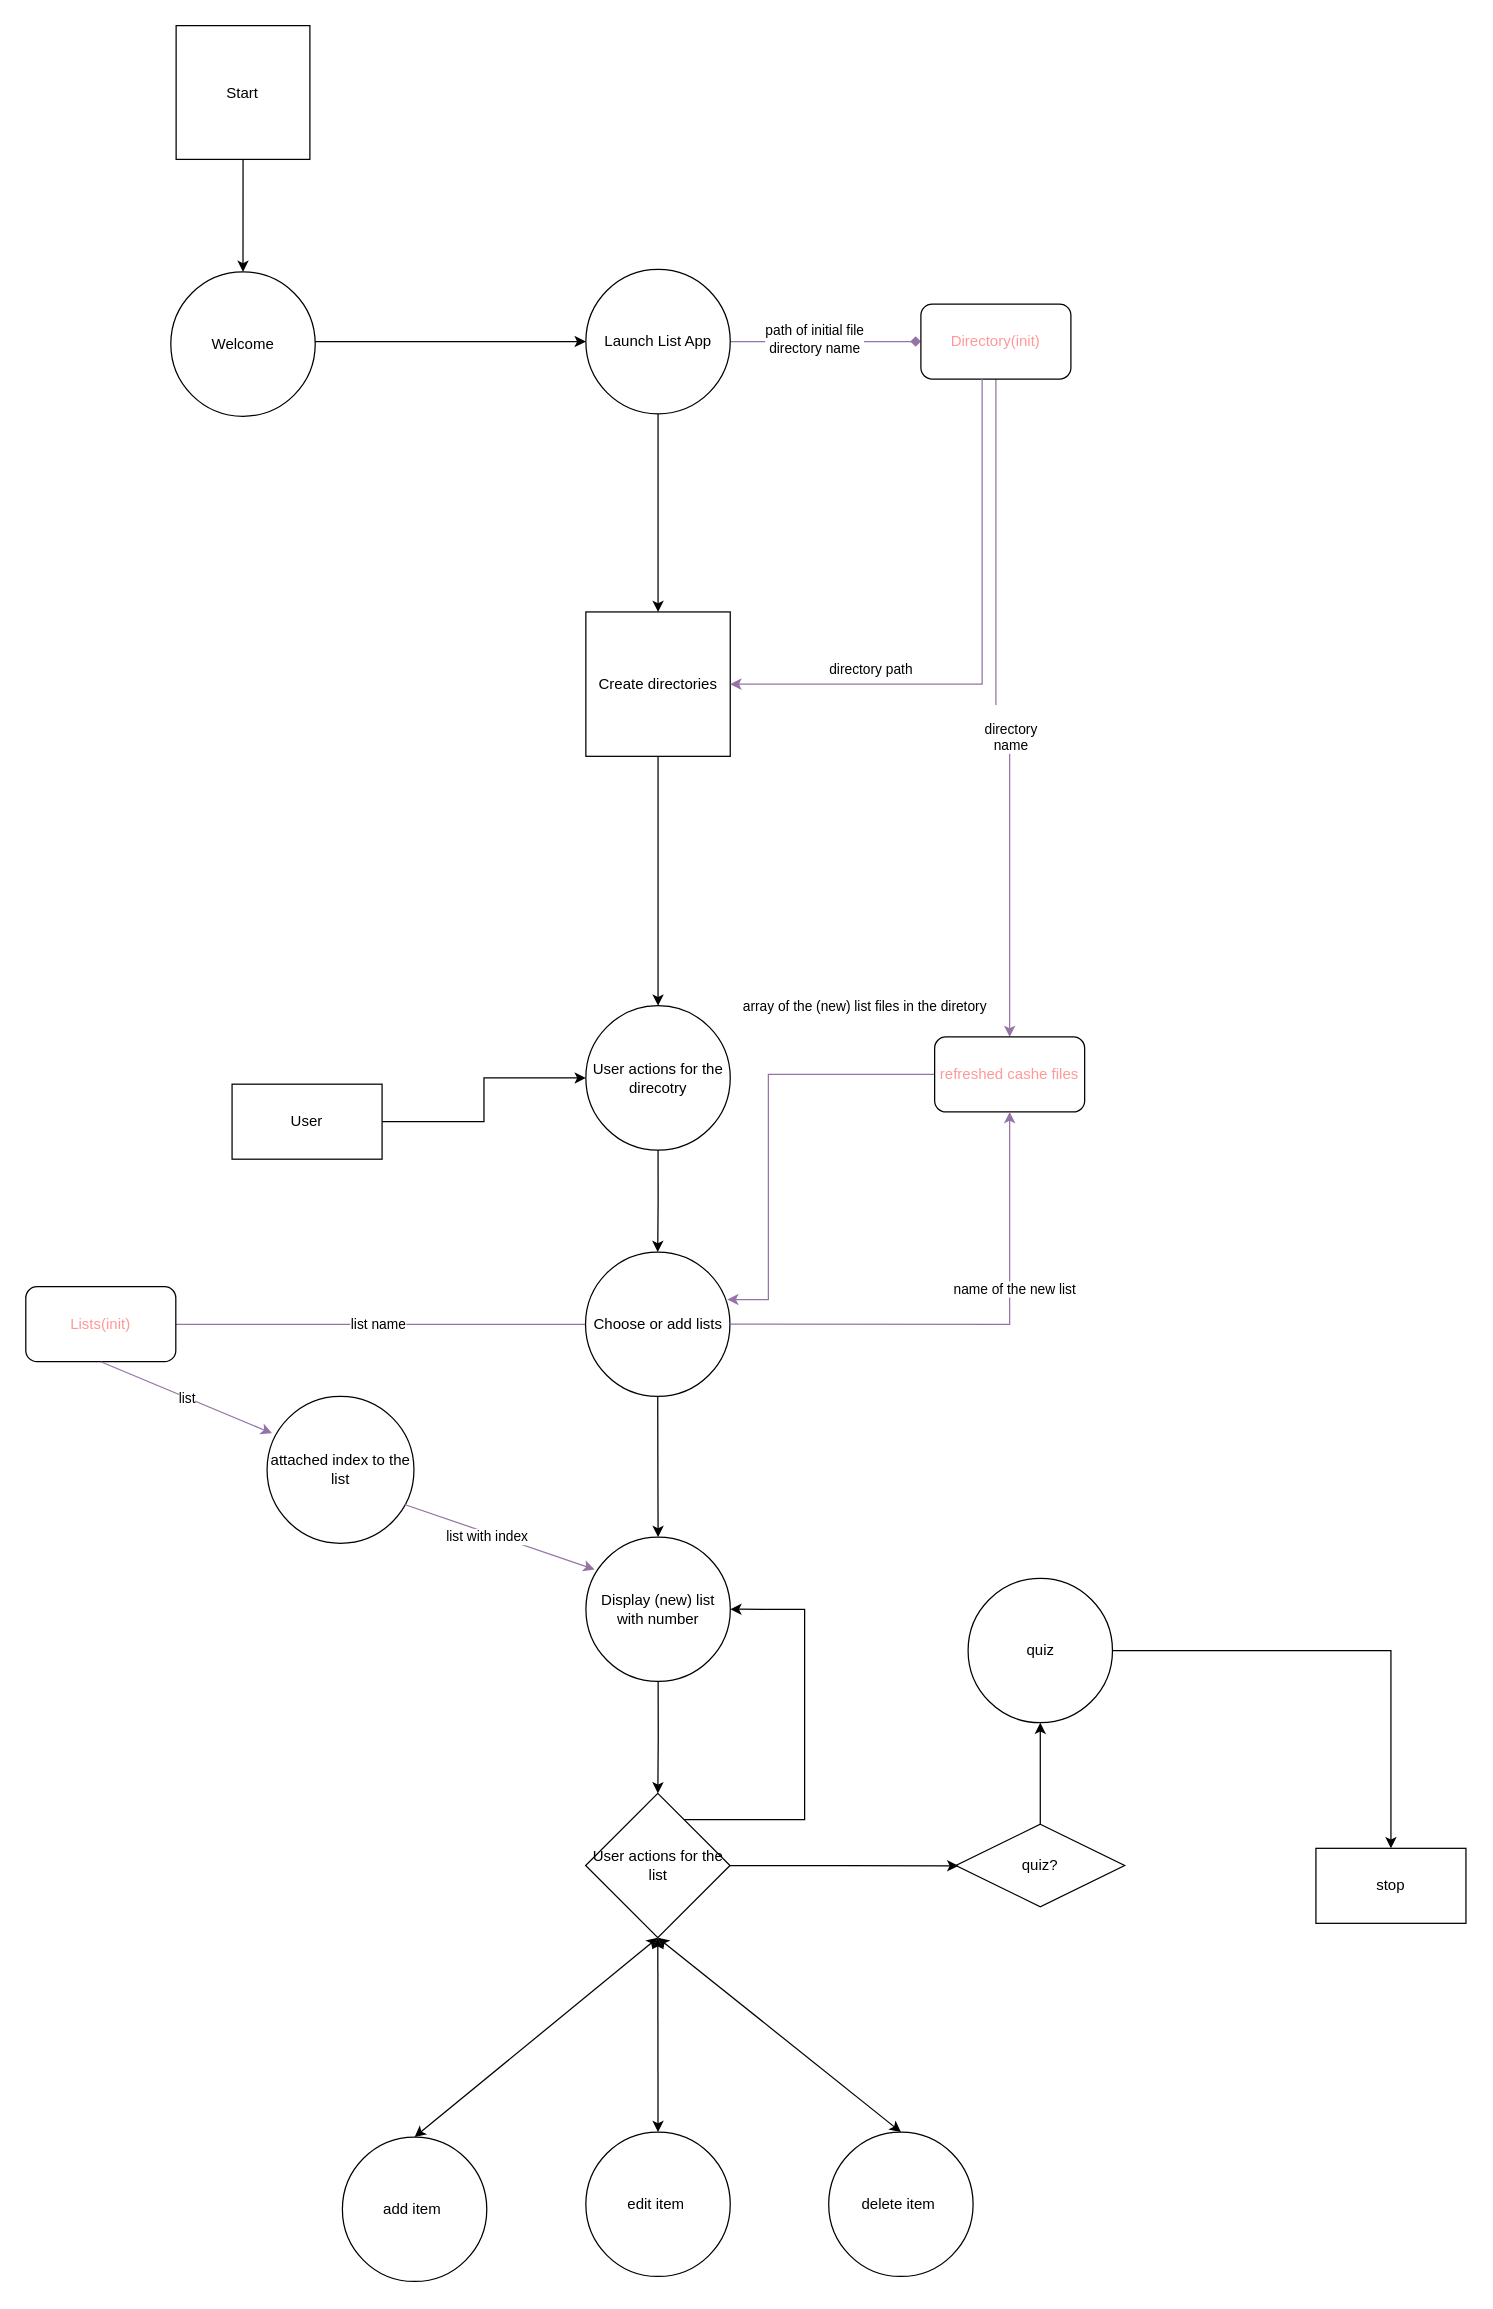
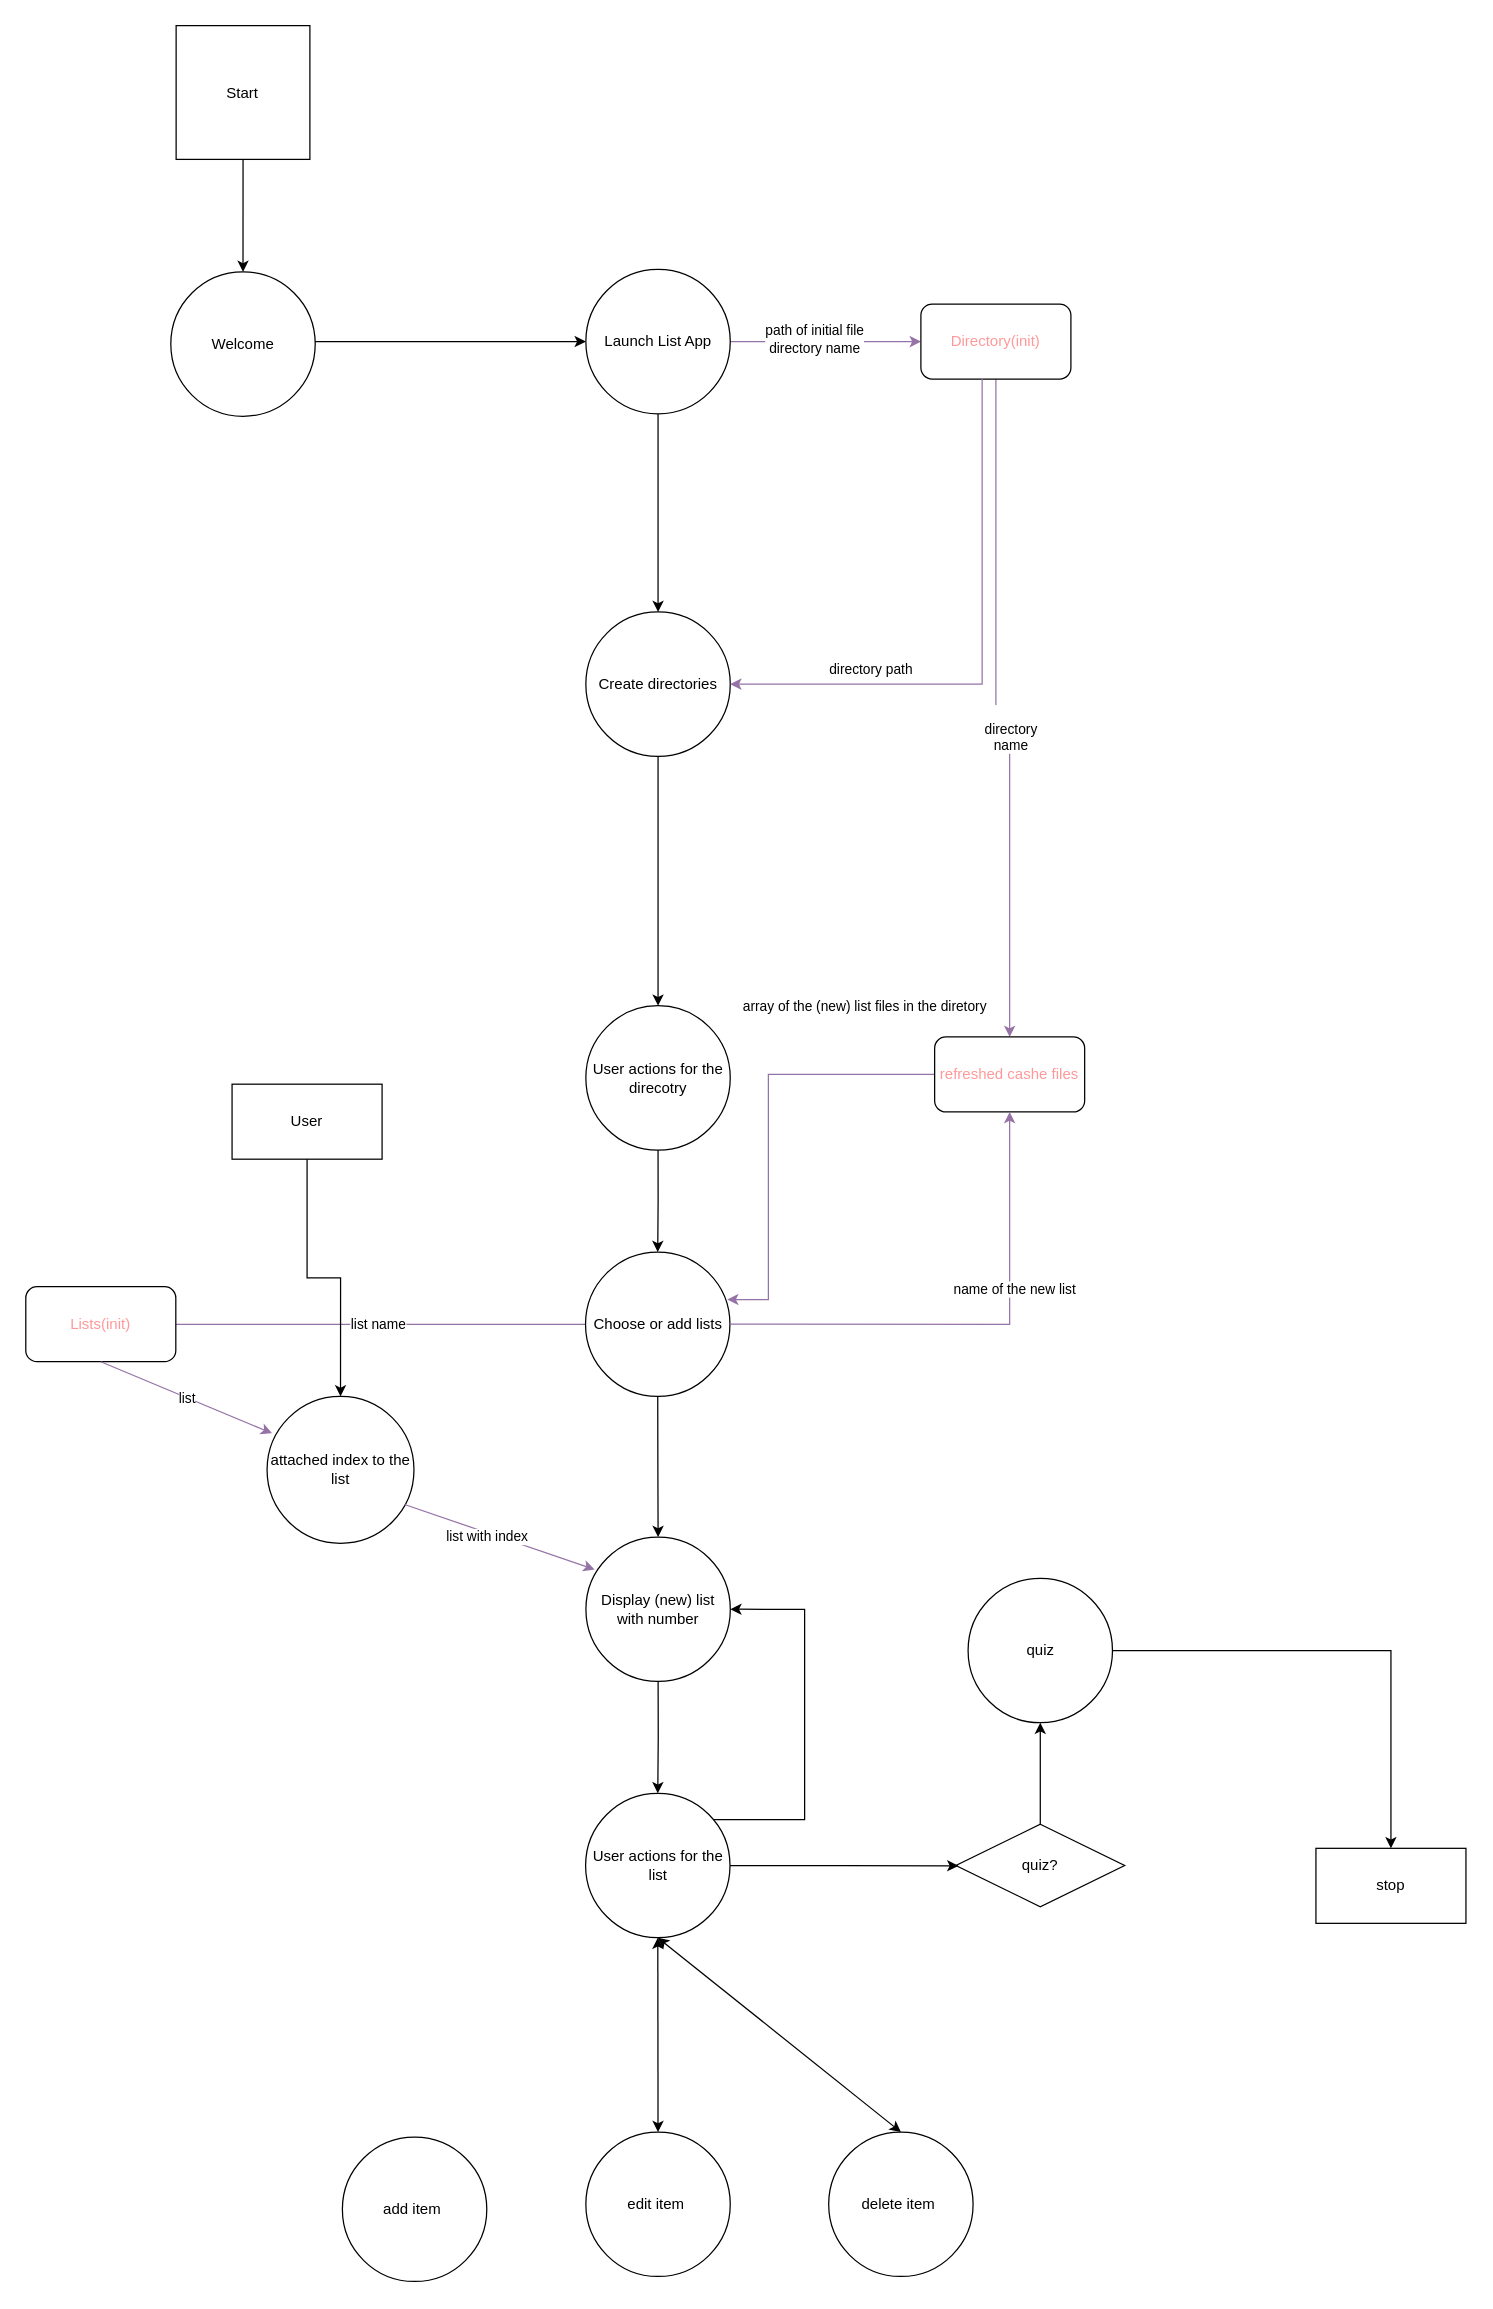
- <mxCell id="6" value="" style="edgeStyle=orthogonalEdgeStyle;rounded=0;orthogonalLoop=1;jettySize=auto;html=1;entryX=0;entryY=0.5;entryDx=0;entryDy=0;fillColor=#e1d5e7;strokeColor=#9673a6;endArrow=diamond;" parent="1" source="9" target="12" edge="1"><mxGeometry relative="1" as="geometry"><mxPoint x="663.5" y="272.75" as="targetPoint" /></mxGeometry></mxCell>
+ <mxCell id="6" value="" style="edgeStyle=orthogonalEdgeStyle;rounded=0;orthogonalLoop=1;jettySize=auto;html=1;entryX=0;entryY=0.5;entryDx=0;entryDy=0;fillColor=#e1d5e7;strokeColor=#9673a6;" parent="1" source="9" target="12" edge="1"><mxGeometry relative="1" as="geometry"><mxPoint x="663.5" y="272.75" as="targetPoint" /></mxGeometry></mxCell>
- <mxCell id="14" value="Create directories" style="whiteSpace=wrap;html=1;aspect=fixed;rounded=0;" parent="1" vertex="1"><mxGeometry x="468" y="489" width="115.5" height="115.5" as="geometry" /></mxCell>
+ <mxCell id="14" value="Create directories" style="ellipse;whiteSpace=wrap;html=1;aspect=fixed;" parent="1" vertex="1"><mxGeometry x="468" y="489" width="115.5" height="115.5" as="geometry" /></mxCell>
- <mxCell id="23" value="" style="edgeStyle=orthogonalEdgeStyle;rounded=0;orthogonalLoop=1;jettySize=auto;html=1;entryX=0;entryY=0.5;entryDx=0;entryDy=0;" parent="1" source="24" target="18" edge="1"><mxGeometry relative="1" as="geometry"><mxPoint x="345" y="862" as="targetPoint" /></mxGeometry></mxCell>
+ <mxCell id="23" value="" style="edgeStyle=orthogonalEdgeStyle;rounded=0;orthogonalLoop=1;jettySize=auto;html=1;" parent="1" source="24" target="45" edge="1"><mxGeometry relative="1" as="geometry"><mxPoint x="345" y="862" as="targetPoint" /></mxGeometry></mxCell>
- <mxCell id="34" value="User actions for the list" style="rhombus;whiteSpace=wrap;html=1;aspect=fixed;" parent="1" vertex="1"><mxGeometry x="467.8" y="1434" width="115.5" height="115.5" as="geometry" /></mxCell>
+ <mxCell id="34" value="User actions for the list" style="ellipse;whiteSpace=wrap;html=1;aspect=fixed;" parent="1" vertex="1"><mxGeometry x="467.8" y="1434" width="115.5" height="115.5" as="geometry" /></mxCell>
- <mxCell id="49" value="" style="endArrow=classic;startArrow=classic;html=1;exitX=0.5;exitY=0;exitDx=0;exitDy=0;entryX=0.5;entryY=1;entryDx=0;entryDy=0;" parent="1" source="48" target="34" edge="1"><mxGeometry width="50" height="50" relative="1" as="geometry"><mxPoint x="323" y="1666" as="sourcePoint" /><mxPoint x="373" y="1616" as="targetPoint" /></mxGeometry></mxCell>
